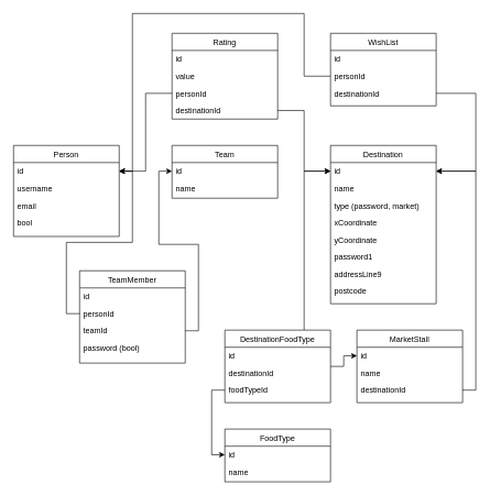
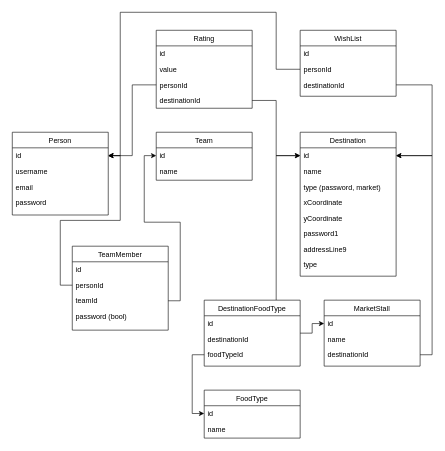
- <mxCell id="6" value="bool" style="text;align=left;verticalAlign=top;spacingLeft=4;spacingRight=4;overflow=hidden;rotatable=0;points=[[0,0.5],[1,0.5]];portConstraint=eastwest;rounded=0;shadow=0;html=0;" parent="2" vertex="1"><mxGeometry y="104" width="160" height="26" as="geometry" /></mxCell>
+ <mxCell id="6" value="password" style="text;align=left;verticalAlign=top;spacingLeft=4;spacingRight=4;overflow=hidden;rotatable=0;points=[[0,0.5],[1,0.5]];portConstraint=eastwest;rounded=0;shadow=0;html=0;" parent="2" vertex="1"><mxGeometry y="104" width="160" height="26" as="geometry" /></mxCell>
- <mxCell id="15" value="postcode" style="text;align=left;verticalAlign=top;spacingLeft=4;spacingRight=4;overflow=hidden;rotatable=0;points=[[0,0.5],[1,0.5]];portConstraint=eastwest;rounded=0;shadow=0;html=0;" parent="7" vertex="1"><mxGeometry y="208" width="160" height="22" as="geometry" /></mxCell>
+ <mxCell id="15" value="type" style="text;align=left;verticalAlign=top;spacingLeft=4;spacingRight=4;overflow=hidden;rotatable=0;points=[[0,0.5],[1,0.5]];portConstraint=eastwest;rounded=0;shadow=0;html=0;" parent="7" vertex="1"><mxGeometry y="208" width="160" height="22" as="geometry" /></mxCell>
